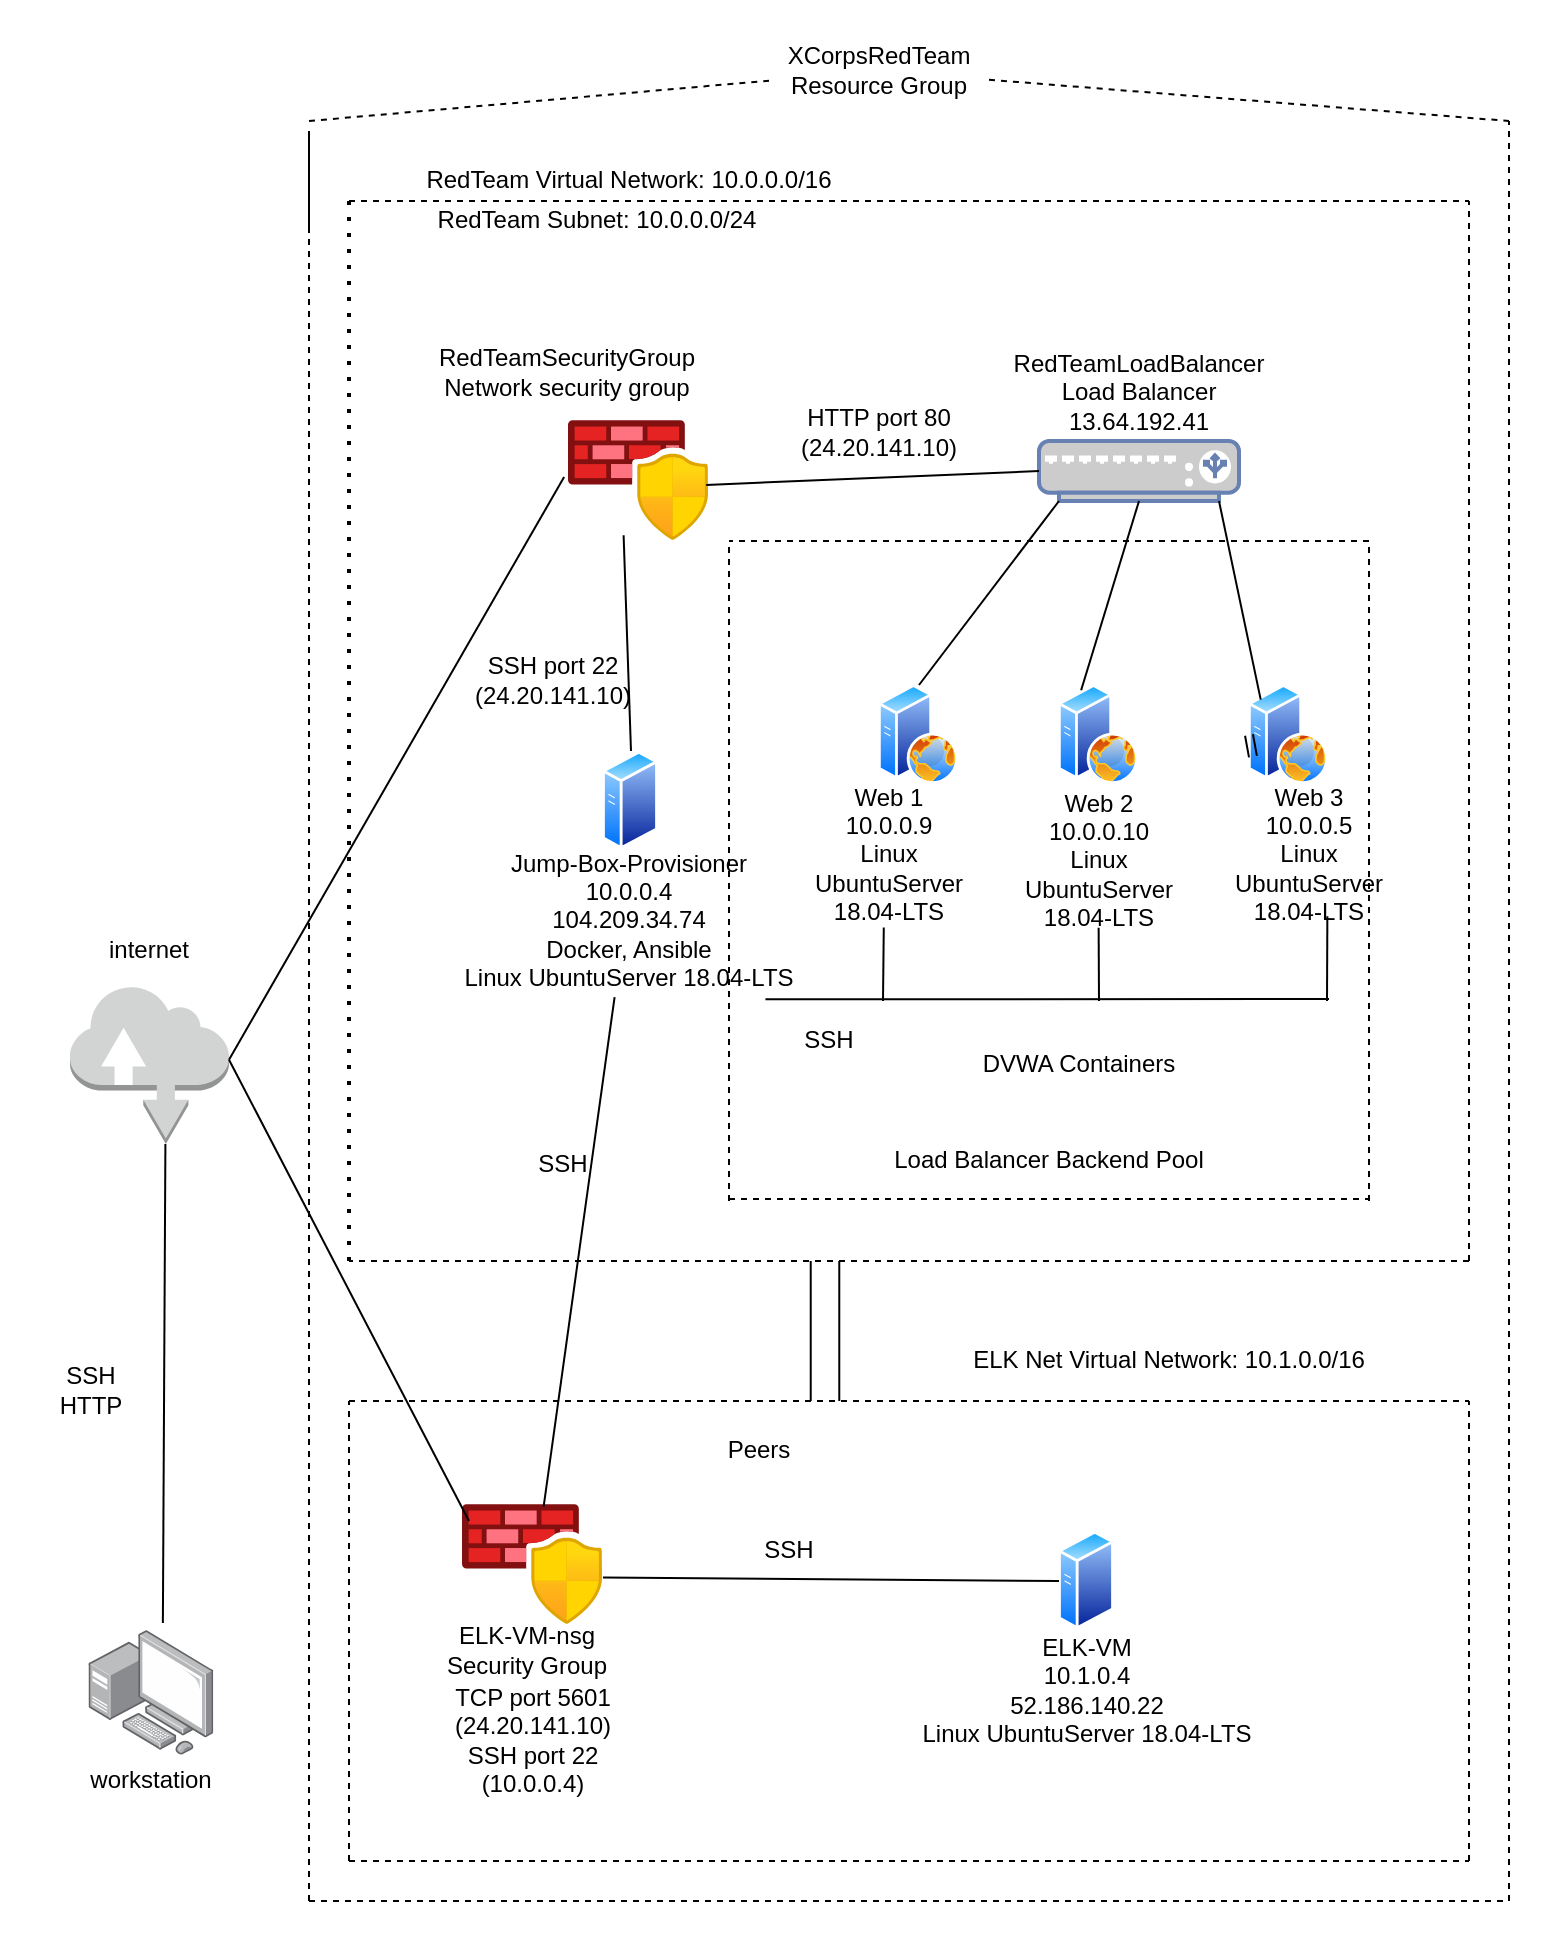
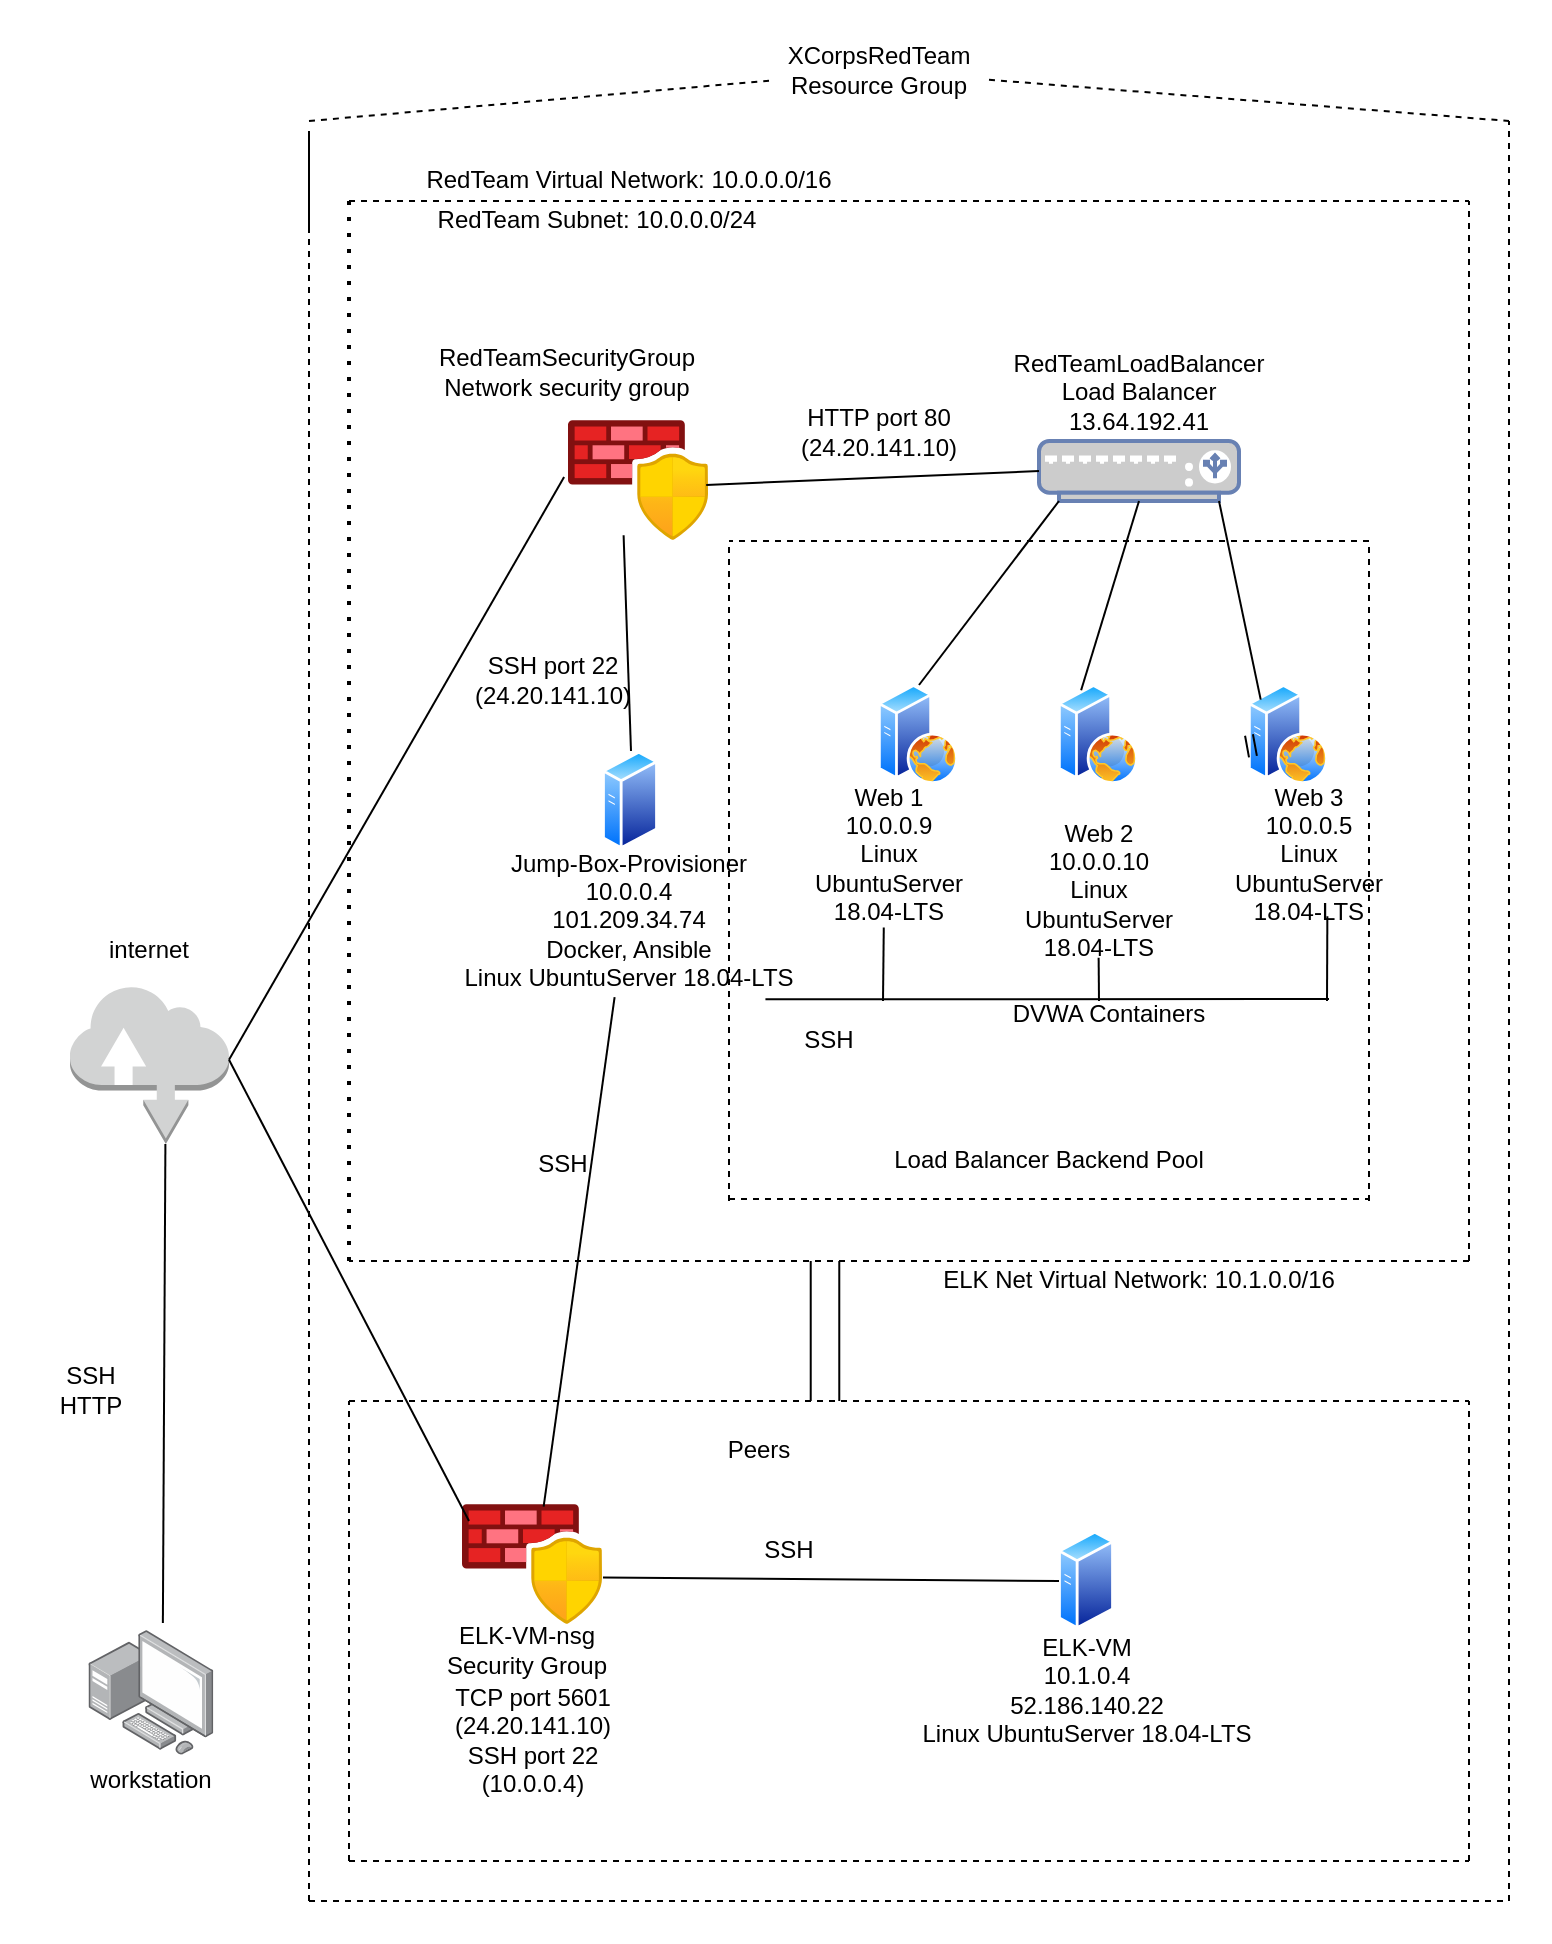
- <mxCell id="16" value="Web 2&lt;br&gt;10.0.0.10&lt;br&gt;Linux&lt;br&gt;UbuntuServer&lt;br&gt;18.04-LTS" style="text;html=1;align=center;verticalAlign=middle;resizable=0;points=[];autosize=1;" vertex="1" parent="1"><mxGeometry x="504" y="395" width="90" height="70" as="geometry" /></mxCell>
+ <mxCell id="16" value="Web 2&lt;br&gt;10.0.0.10&lt;br&gt;Linux&lt;br&gt;UbuntuServer&lt;br&gt;18.04-LTS" style="text;html=1;align=center;verticalAlign=middle;resizable=0;points=[];autosize=1;" vertex="1" parent="1"><mxGeometry x="504" y="410" width="90" height="70" as="geometry" /></mxCell>
- <mxCell id="14" value="Jump-Box-Provisioner&lt;br&gt;10.0.0.4&lt;br&gt;104.209.34.74&lt;br&gt;Docker, Ansible&lt;br&gt;Linux UbuntuServer 18.04-LTS" style="text;html=1;align=center;verticalAlign=middle;resizable=0;points=[];autosize=1;" vertex="1" parent="1"><mxGeometry x="224" y="425" width="180" height="70" as="geometry" /></mxCell>
+ <mxCell id="14" value="Jump-Box-Provisioner&lt;br&gt;10.0.0.4&lt;br&gt;101.209.34.74&lt;br&gt;Docker, Ansible&lt;br&gt;Linux UbuntuServer 18.04-LTS" style="text;html=1;align=center;verticalAlign=middle;resizable=0;points=[];autosize=1;" vertex="1" parent="1"><mxGeometry x="224" y="425" width="180" height="70" as="geometry" /></mxCell>
- <mxCell id="31" value="DVWA Containers" style="text;html=1;align=center;verticalAlign=middle;resizable=0;points=[];autosize=1;" vertex="1" parent="1"><mxGeometry x="484" y="521.75" width="110" height="20" as="geometry" /></mxCell>
+ <mxCell id="31" value="DVWA Containers" style="text;html=1;align=center;verticalAlign=middle;resizable=0;points=[];autosize=1;" vertex="1" parent="1"><mxGeometry x="499" y="496.75" width="110" height="20" as="geometry" /></mxCell>
- <mxCell id="45" value="ELK Net Virtual Network: 10.1.0.0/16" style="text;html=1;align=center;verticalAlign=middle;resizable=0;points=[];autosize=1;" vertex="1" parent="1"><mxGeometry x="479" y="670" width="210" height="20" as="geometry" /></mxCell>
+ <mxCell id="45" value="ELK Net Virtual Network: 10.1.0.0/16" style="text;html=1;align=center;verticalAlign=middle;resizable=0;points=[];autosize=1;" vertex="1" parent="1"><mxGeometry x="464" y="630" width="210" height="20" as="geometry" /></mxCell>
